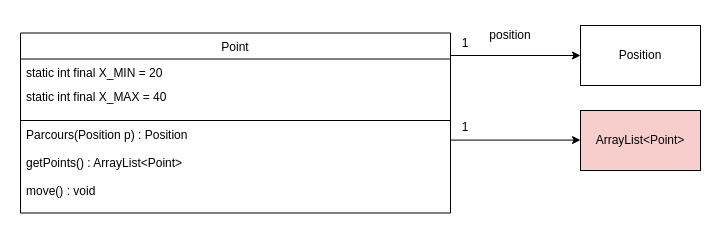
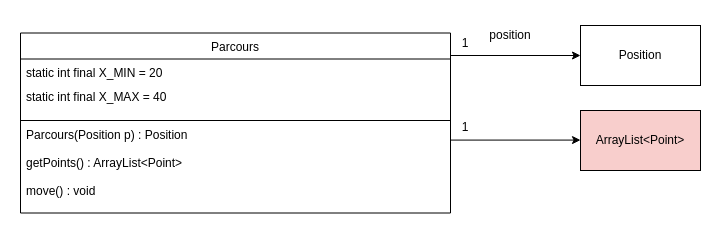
- <mxCell id="2" value="Point" style="swimlane;fontStyle=0;align=center;verticalAlign=top;childLayout=stackLayout;horizontal=1;startSize=26;horizontalStack=0;resizeParent=1;resizeLast=0;collapsible=1;marginBottom=0;rounded=0;shadow=0;strokeWidth=1;" parent="1" vertex="1"><mxGeometry x="20" y="32.5" width="430" height="180" as="geometry"><mxRectangle x="230" y="140" width="160" height="26" as="alternateBounds" /></mxGeometry></mxCell>
+ <mxCell id="2" value="Parcours" style="swimlane;fontStyle=0;align=center;verticalAlign=top;childLayout=stackLayout;horizontal=1;startSize=26;horizontalStack=0;resizeParent=1;resizeLast=0;collapsible=1;marginBottom=0;rounded=0;shadow=0;strokeWidth=1;" parent="1" vertex="1"><mxGeometry x="20" y="32.5" width="430" height="180" as="geometry"><mxRectangle x="230" y="140" width="160" height="26" as="alternateBounds" /></mxGeometry></mxCell>
